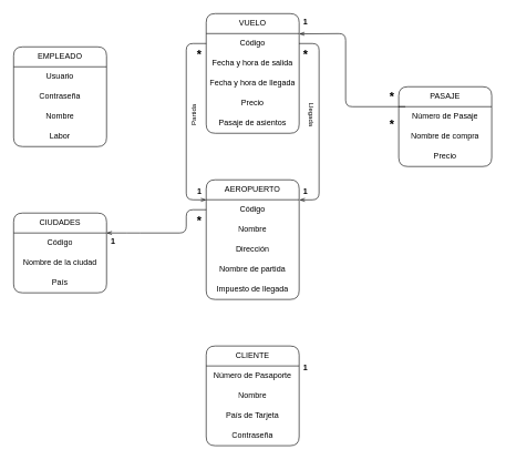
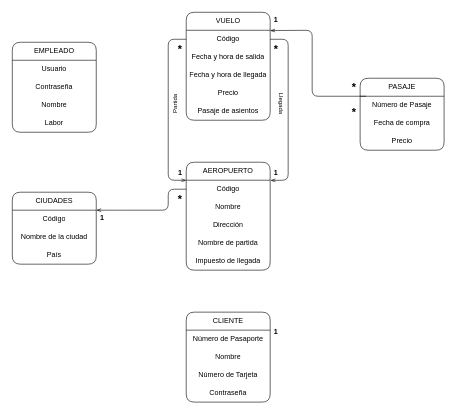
- <mxCell id="27" value="Nombre de compra" style="text;strokeColor=none;fillColor=none;align=center;verticalAlign=middle;spacingLeft=4;spacingRight=4;overflow=hidden;points=[[0,0.5],[1,0.5]];portConstraint=eastwest;rotatable=0;whiteSpace=wrap;html=1;" vertex="1" parent="25"><mxGeometry y="60" width="140" height="30" as="geometry" /></mxCell>
+ <mxCell id="27" value="Fecha de compra" style="text;strokeColor=none;fillColor=none;align=center;verticalAlign=middle;spacingLeft=4;spacingRight=4;overflow=hidden;points=[[0,0.5],[1,0.5]];portConstraint=eastwest;rotatable=0;whiteSpace=wrap;html=1;" vertex="1" parent="25"><mxGeometry y="60" width="140" height="30" as="geometry" /></mxCell>
- <mxCell id="5" value="País de Tarjeta" style="text;strokeColor=none;fillColor=none;align=center;verticalAlign=middle;spacingLeft=4;spacingRight=4;overflow=hidden;points=[[0,0.5],[1,0.5]];portConstraint=eastwest;rotatable=0;whiteSpace=wrap;html=1;" vertex="1" parent="2"><mxGeometry y="90" width="140" height="30" as="geometry" /></mxCell>
+ <mxCell id="5" value="Número de Tarjeta" style="text;strokeColor=none;fillColor=none;align=center;verticalAlign=middle;spacingLeft=4;spacingRight=4;overflow=hidden;points=[[0,0.5],[1,0.5]];portConstraint=eastwest;rotatable=0;whiteSpace=wrap;html=1;" vertex="1" parent="2"><mxGeometry y="90" width="140" height="30" as="geometry" /></mxCell>
